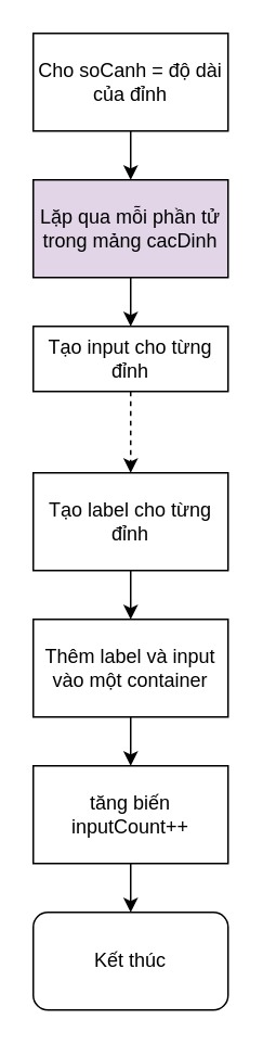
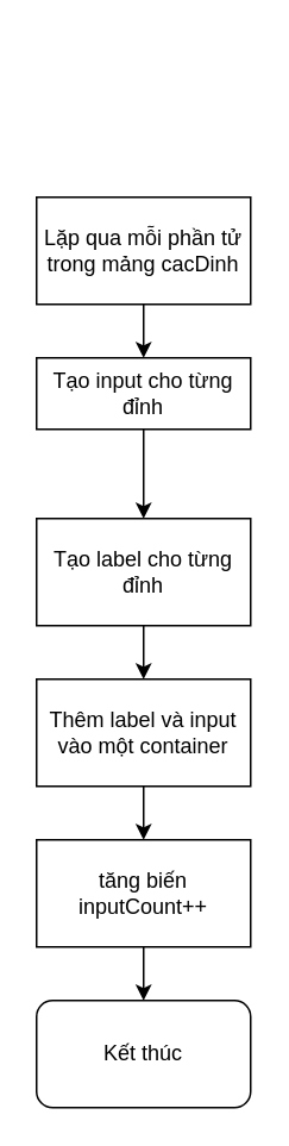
- <mxCell id="3" value="Cho soCanh = độ dài của đỉnh" style="rounded=0;whiteSpace=wrap;html=1;" parent="1" vertex="1"><mxGeometry x="20" y="20" width="120" height="60" as="geometry" /></mxCell>
- <mxCell id="2" style="edgeStyle=orthogonalEdgeStyle;rounded=0;orthogonalLoop=1;jettySize=auto;html=1;exitX=0.5;exitY=1;exitDx=0;exitDy=0;entryX=0.5;entryY=0;entryDx=0;entryDy=0;" parent="1" source="3" target="5" edge="1"><mxGeometry relative="1" as="geometry" /></mxCell>
- <mxCell id="5" value="Lặp qua mỗi phần tử trong mảng cacDinh" style="rounded=0;whiteSpace=wrap;html=1;fillColor=#e1d5e7;" parent="1" vertex="1"><mxGeometry x="20" y="110" width="120" height="60" as="geometry" /></mxCell>
+ <mxCell id="5" value="Lặp qua mỗi phần tử trong mảng cacDinh" style="rounded=0;whiteSpace=wrap;html=1;" parent="1" vertex="1"><mxGeometry x="20" y="110" width="120" height="60" as="geometry" /></mxCell>
- <mxCell id="8" style="edgeStyle=orthogonalEdgeStyle;rounded=0;orthogonalLoop=1;jettySize=auto;html=1;exitX=0.5;exitY=1;exitDx=0;exitDy=0;entryX=0.5;entryY=0;entryDx=0;entryDy=0;dashed=1;" edge="1" parent="1" source="9" target="7"><mxGeometry relative="1" as="geometry" /></mxCell>
+ <mxCell id="8" style="edgeStyle=orthogonalEdgeStyle;rounded=0;orthogonalLoop=1;jettySize=auto;html=1;exitX=0.5;exitY=1;exitDx=0;exitDy=0;entryX=0.5;entryY=0;entryDx=0;entryDy=0;" edge="1" parent="1" source="9" target="7"><mxGeometry relative="1" as="geometry" /></mxCell>
